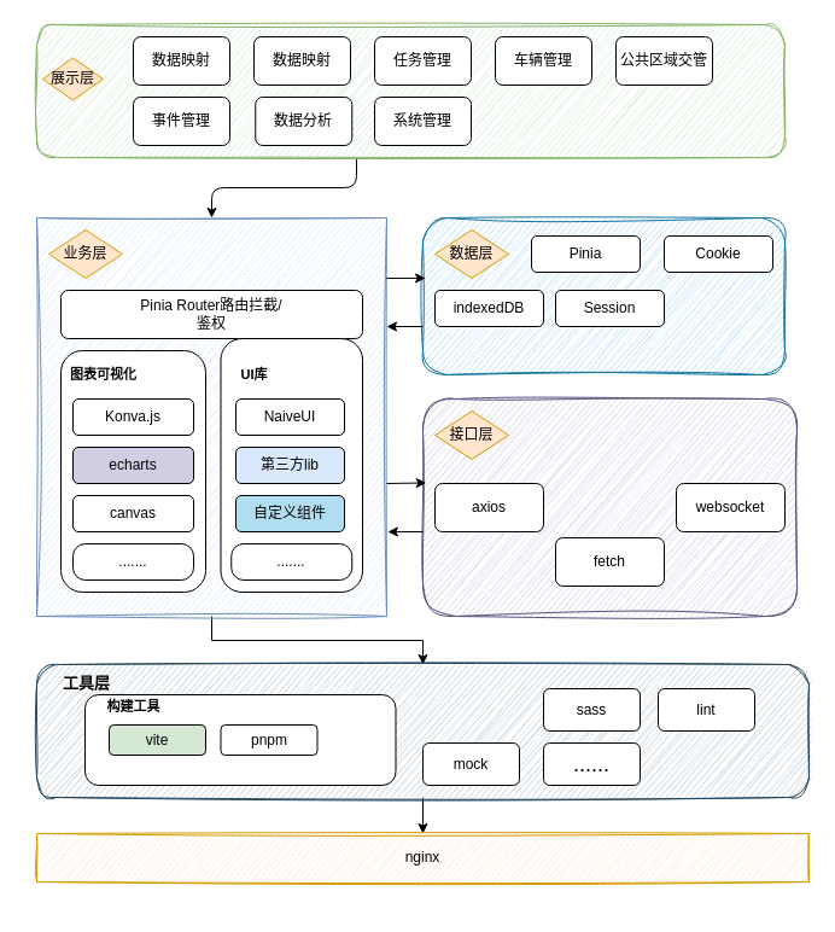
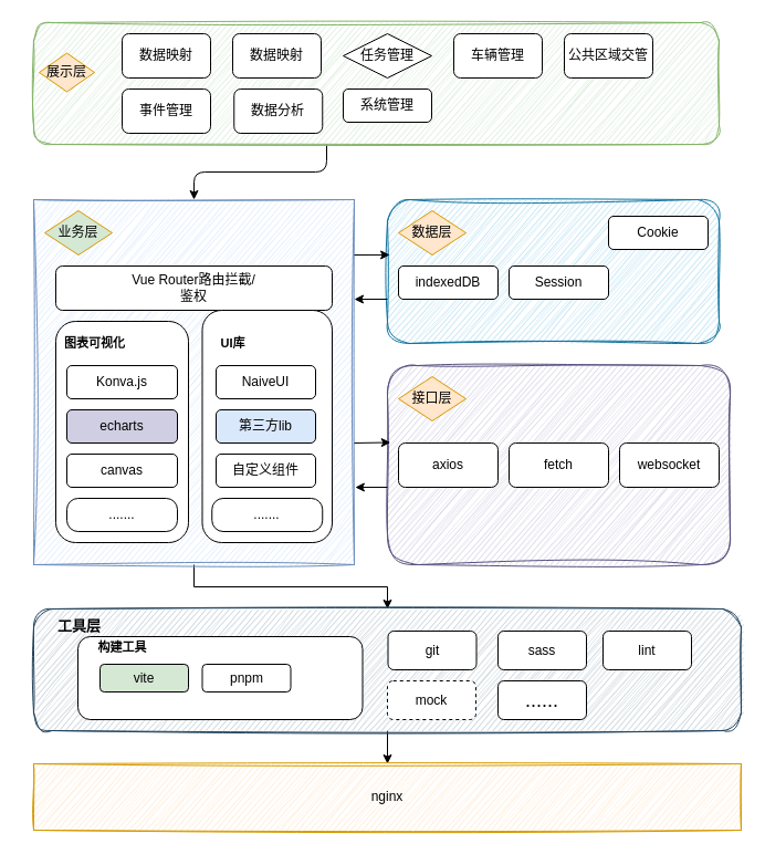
- <mxCell id="6" value="任务管理" style="rounded=1;whiteSpace=wrap;html=1;" parent="1" vertex="1"><mxGeometry x="310" y="30" width="80" height="40" as="geometry" /></mxCell>
+ <mxCell id="6" value="任务管理" style="rhombus;whiteSpace=wrap;html=1;" parent="1" vertex="1"><mxGeometry x="310" y="30" width="80" height="40" as="geometry" /></mxCell>
- <mxCell id="14" value="系统管理" style="rounded=1;whiteSpace=wrap;html=1;" parent="1" vertex="1"><mxGeometry x="310" y="80" width="80" height="40" as="geometry" /></mxCell>
+ <mxCell id="14" value="系统管理" style="rounded=1;whiteSpace=wrap;html=1;" parent="1" vertex="1"><mxGeometry x="310" y="80" width="80" height="30" as="geometry" /></mxCell>
- <mxCell id="15" value="业务层" style="rhombus;whiteSpace=wrap;html=1;fillColor=#ffe6cc;strokeColor=#d79b00;" parent="1" vertex="1"><mxGeometry x="40" y="190" width="61" height="40" as="geometry" /></mxCell>
+ <mxCell id="15" value="业务层" style="rhombus;whiteSpace=wrap;html=1;fillColor=#d5e8d4;strokeColor=#d79b00;" parent="1" vertex="1"><mxGeometry x="40" y="190" width="61" height="40" as="geometry" /></mxCell>
- <mxCell id="31" value="Pinia" style="rounded=1;whiteSpace=wrap;html=1;" parent="1" vertex="1"><mxGeometry x="440" y="195" width="90" height="30" as="geometry" /></mxCell>
- <mxCell id="16" value="Pinia Router路由拦截/&lt;br&gt;鉴权" style="rounded=1;whiteSpace=wrap;html=1;" parent="1" vertex="1"><mxGeometry x="50" y="240" width="250" height="40" as="geometry" /></mxCell>
+ <mxCell id="16" value="Vue Router路由拦截/&lt;br&gt;鉴权" style="rounded=1;whiteSpace=wrap;html=1;" parent="1" vertex="1"><mxGeometry x="50" y="240" width="250" height="40" as="geometry" /></mxCell>
- <mxCell id="26" value="自定义组件" style="rounded=1;whiteSpace=wrap;html=1;fillColor=#b1ddf0;" parent="1" vertex="1"><mxGeometry x="195" y="410" width="90" height="30" as="geometry" /></mxCell>
+ <mxCell id="26" value="自定义组件" style="rounded=1;whiteSpace=wrap;html=1;" parent="1" vertex="1"><mxGeometry x="195" y="410" width="90" height="30" as="geometry" /></mxCell>
- <mxCell id="38" value="fetch" style="rounded=1;whiteSpace=wrap;html=1;" parent="1" vertex="1"><mxGeometry x="460" y="445" width="90" height="40" as="geometry" /></mxCell>
+ <mxCell id="38" value="fetch" style="rounded=1;whiteSpace=wrap;html=1;" parent="1" vertex="1"><mxGeometry x="460" y="400" width="90" height="40" as="geometry" /></mxCell>
+ <mxCell id="51" value="git" style="rounded=1;whiteSpace=wrap;html=1;" parent="1" vertex="1"><mxGeometry x="350.5" y="570" width="80" height="35" as="geometry" /></mxCell>
- <mxCell id="54" value="mock" style="rounded=1;whiteSpace=wrap;html=1;" parent="1" vertex="1"><mxGeometry x="350" y="615" width="80" height="35" as="geometry" /></mxCell>
+ <mxCell id="54" value="mock" style="rounded=1;whiteSpace=wrap;html=1;dashed=1;" parent="1" vertex="1"><mxGeometry x="350" y="615" width="80" height="35" as="geometry" /></mxCell>
- <mxCell id="56" value="nginx" style="rounded=0;whiteSpace=wrap;html=1;fillColor=#ffe6cc;strokeColor=#d79b00;sketch=1;curveFitting=1;jiggle=2;" parent="1" vertex="1"><mxGeometry x="30" y="690" width="640" height="40" as="geometry" /></mxCell>
+ <mxCell id="56" value="nginx" style="rounded=0;whiteSpace=wrap;html=1;fillColor=#ffe6cc;strokeColor=#d79b00;sketch=1;curveFitting=1;jiggle=2;" parent="1" vertex="1"><mxGeometry x="30" y="690" width="640" height="60" as="geometry" /></mxCell>
